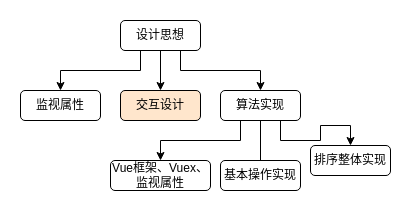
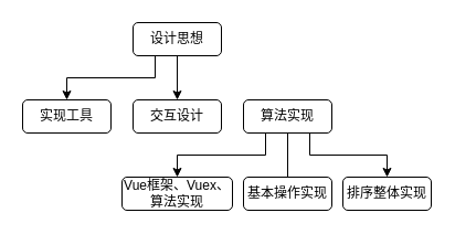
- <mxCell id="4" style="edgeStyle=orthogonalEdgeStyle;rounded=0;orthogonalLoop=1;jettySize=auto;html=1;exitX=0.75;exitY=1;exitDx=0;exitDy=0;entryX=0.5;entryY=0;entryDx=0;entryDy=0;" edge="1" parent="1" source="5" target="11"><mxGeometry relative="1" as="geometry" /></mxCell>
- <mxCell id="6" value="监视属性" style="rounded=1;whiteSpace=wrap;html=1;" vertex="1" parent="1"><mxGeometry x="20" y="90" width="80" height="30" as="geometry" /></mxCell>
+ <mxCell id="6" value="实现工具" style="rounded=1;whiteSpace=wrap;html=1;" vertex="1" parent="1"><mxGeometry x="20" y="90" width="80" height="30" as="geometry" /></mxCell>
- <mxCell id="7" value="交互设计" style="rounded=1;whiteSpace=wrap;html=1;fillColor=#ffe6cc;" vertex="1" parent="1"><mxGeometry x="120" y="90" width="80" height="30" as="geometry" /></mxCell>
+ <mxCell id="7" value="交互设计" style="rounded=1;whiteSpace=wrap;html=1;" vertex="1" parent="1"><mxGeometry x="120" y="90" width="80" height="30" as="geometry" /></mxCell>
- <mxCell id="14" value="排序整体实现" style="rounded=1;whiteSpace=wrap;html=1;" vertex="1" parent="1"><mxGeometry x="310" y="145" width="80" height="30" as="geometry" /></mxCell>
+ <mxCell id="14" value="排序整体实现" style="rounded=1;whiteSpace=wrap;html=1;" vertex="1" parent="1"><mxGeometry x="310" y="160" width="80" height="30" as="geometry" /></mxCell>
- <mxCell id="12" value="Vue框架、Vuex、监视属性" style="rounded=1;whiteSpace=wrap;html=1;" vertex="1" parent="1"><mxGeometry x="110" y="160" width="100" height="30" as="geometry" /></mxCell>
+ <mxCell id="12" value="Vue框架、Vuex、算法实现" style="rounded=1;whiteSpace=wrap;html=1;" vertex="1" parent="1"><mxGeometry x="110" y="160" width="100" height="30" as="geometry" /></mxCell>
